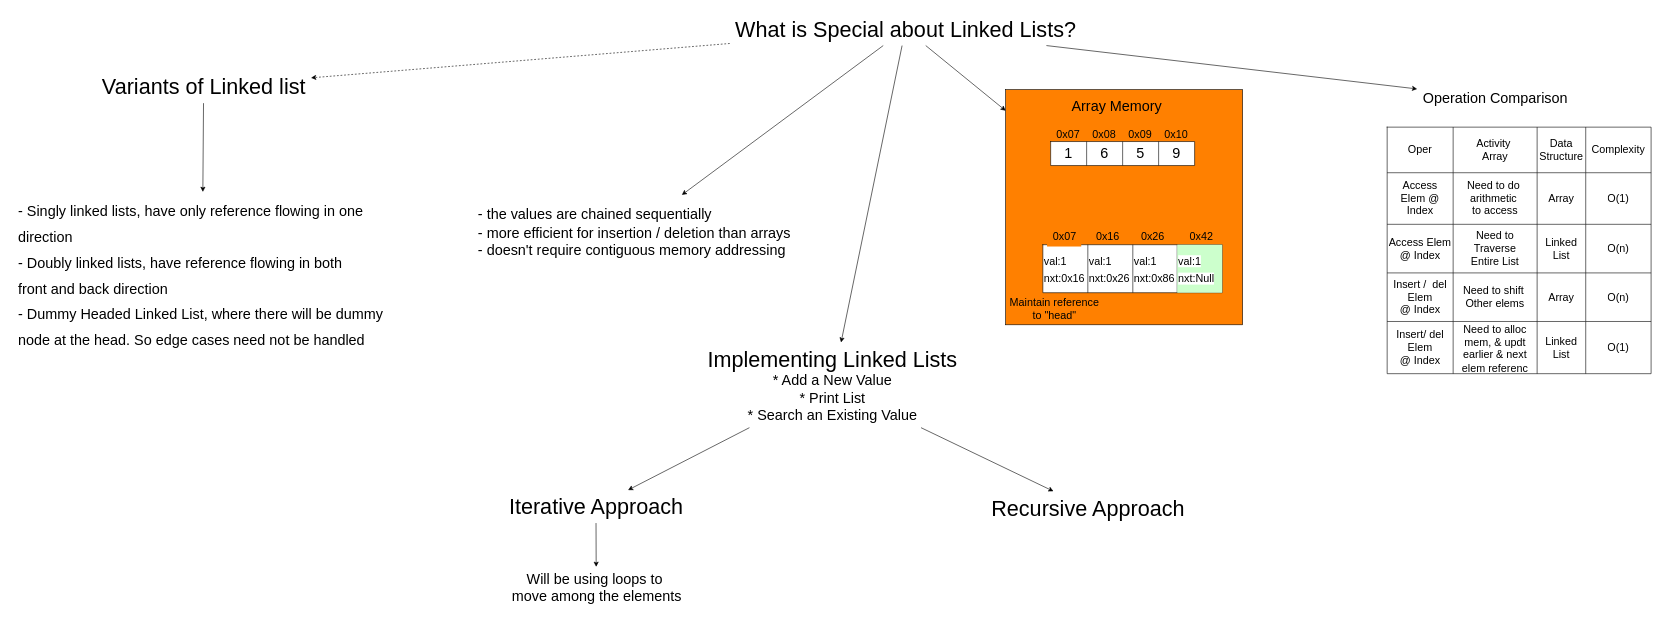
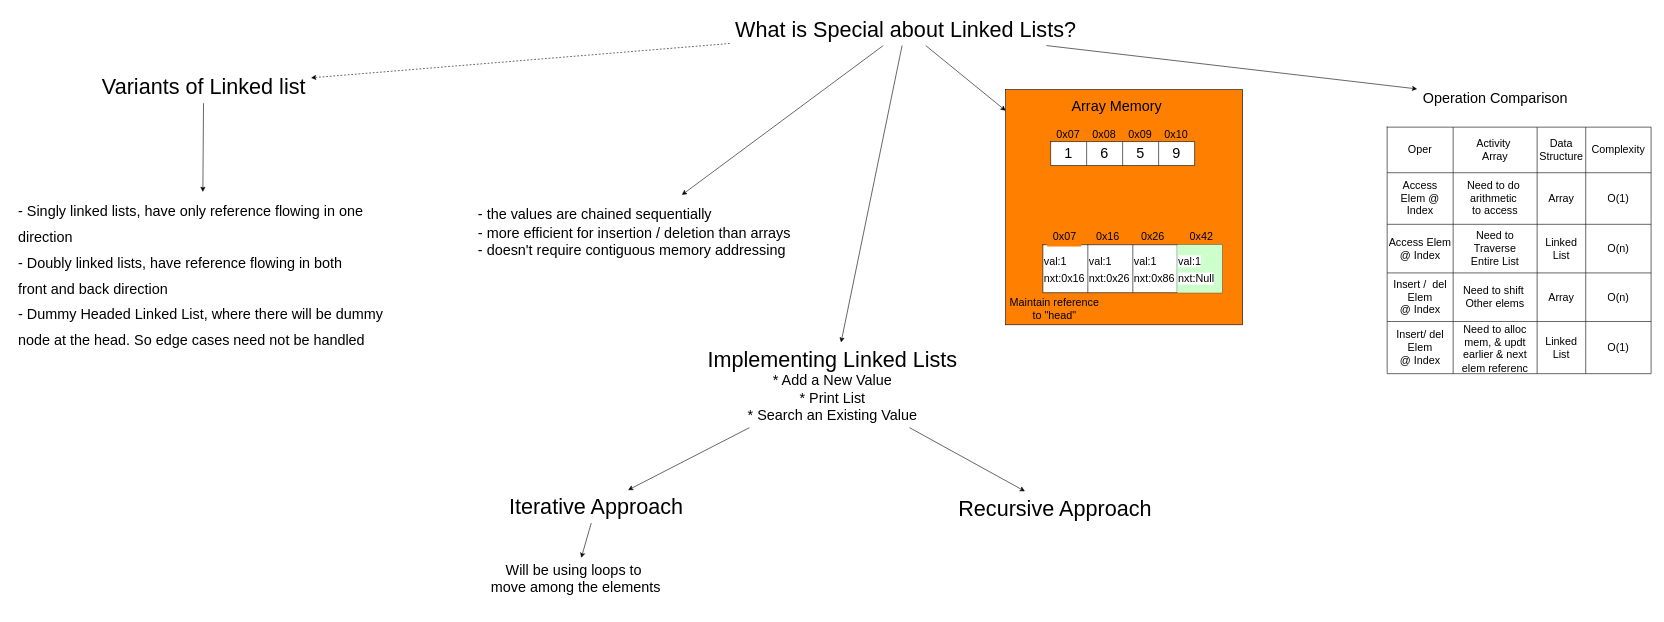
- <mxCell id="67" value="&lt;font style=&quot;font-size: 36px;&quot;&gt;Recursive Approach&lt;/font&gt;" style="text;html=1;align=center;verticalAlign=middle;resizable=0;points=[];autosize=1;strokeColor=none;fillColor=none;" vertex="1" parent="1"><mxGeometry x="1643" y="818" width="340" height="55" as="geometry" /></mxCell>
+ <mxCell id="67" value="&lt;font style=&quot;font-size: 36px;&quot;&gt;Recursive Approach&lt;/font&gt;" style="text;html=1;align=center;verticalAlign=middle;resizable=0;points=[];autosize=1;strokeColor=none;fillColor=none;" vertex="1" parent="1"><mxGeometry x="1588" y="818" width="340" height="55" as="geometry" /></mxCell>
- <mxCell id="68" value="Will be using loops to&amp;nbsp;&lt;br&gt;move among the elements" style="text;html=1;align=center;verticalAlign=middle;resizable=0;points=[];autosize=1;strokeColor=none;fillColor=none;fontSize=24;" vertex="1" parent="1"><mxGeometry x="843" y="944" width="301" height="70" as="geometry" /></mxCell>
+ <mxCell id="68" value="Will be using loops to&amp;nbsp;&lt;br&gt;move among the elements" style="text;html=1;align=center;verticalAlign=middle;resizable=0;points=[];autosize=1;strokeColor=none;fillColor=none;fontSize=24;" vertex="1" parent="1"><mxGeometry x="808" y="929" width="301" height="70" as="geometry" /></mxCell>
